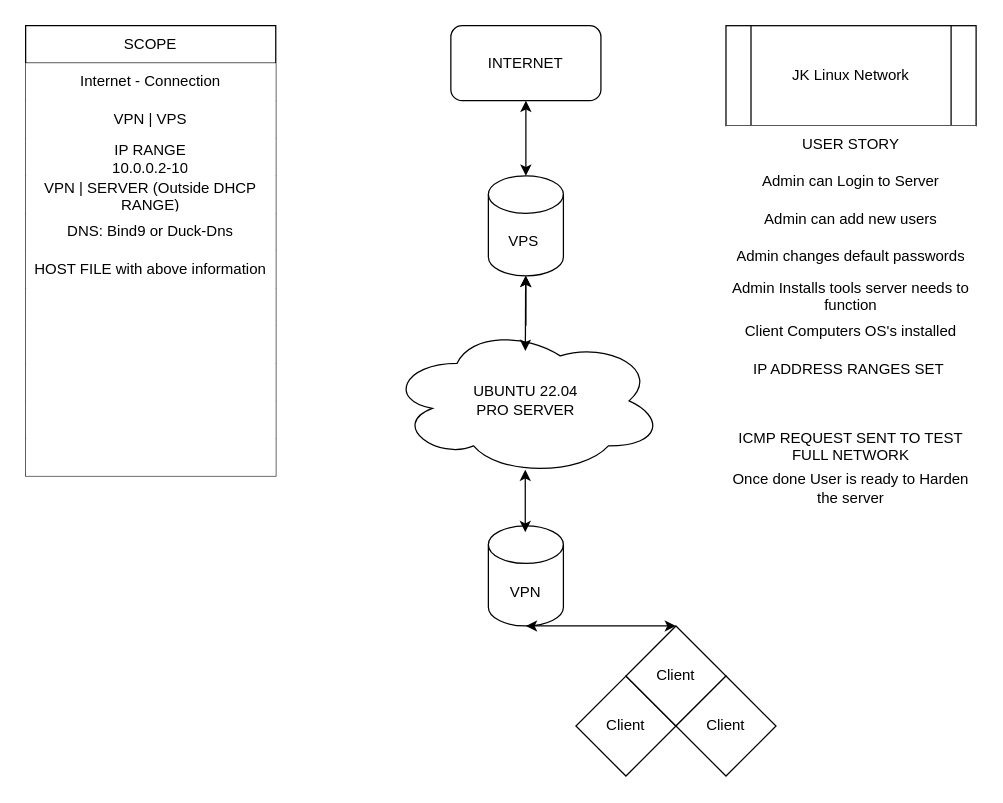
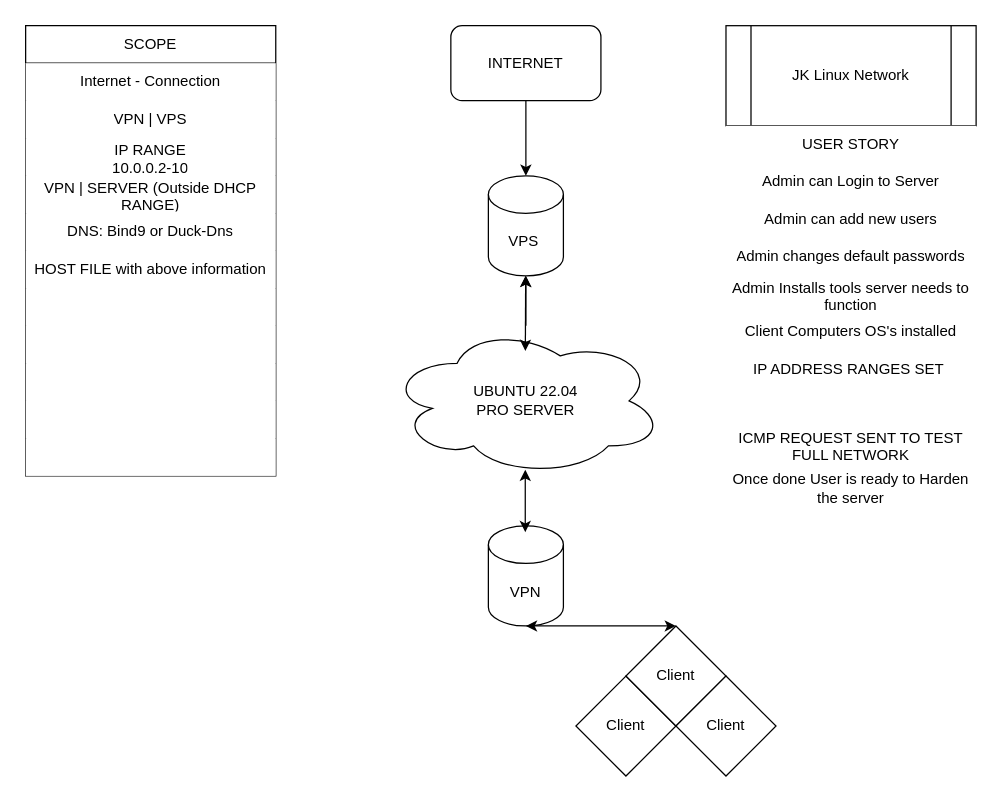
- <mxCell id="23" value="" style="endArrow=classic;startArrow=classic;html=1;rounded=0;entryX=0.5;entryY=1;entryDx=0;entryDy=0;" edge="1" parent="1" source="4" target="22"><mxGeometry width="50" height="50" relative="1" as="geometry"><mxPoint x="340" y="180" as="sourcePoint" /><mxPoint x="390" y="130" as="targetPoint" /></mxGeometry></mxCell>
+ <mxCell id="23" value="" style="endArrow=none;startArrow=classic;html=1;rounded=0;entryX=0.5;entryY=1;entryDx=0;entryDy=0;" edge="1" parent="1" source="4" target="22"><mxGeometry width="50" height="50" relative="1" as="geometry"><mxPoint x="340" y="180" as="sourcePoint" /><mxPoint x="390" y="130" as="targetPoint" /></mxGeometry></mxCell>
